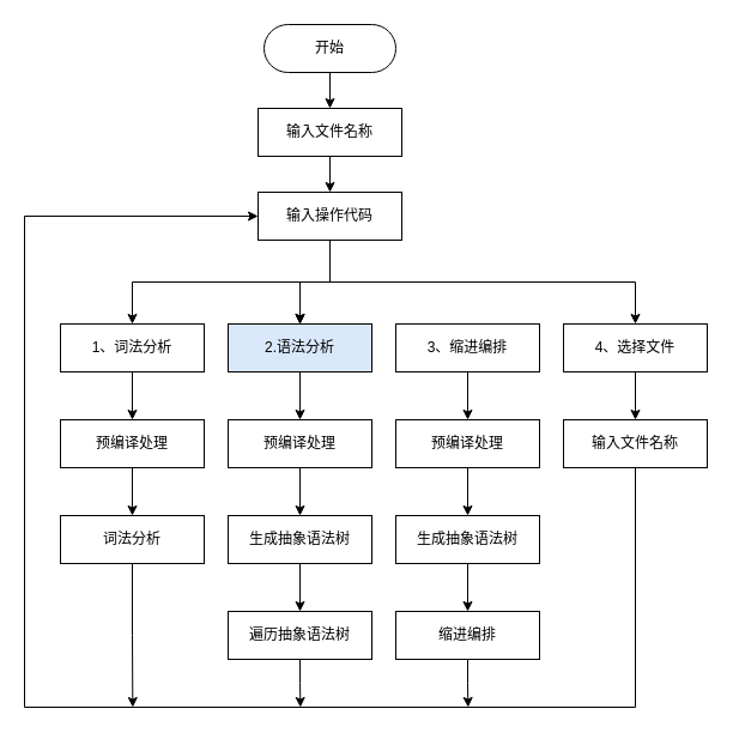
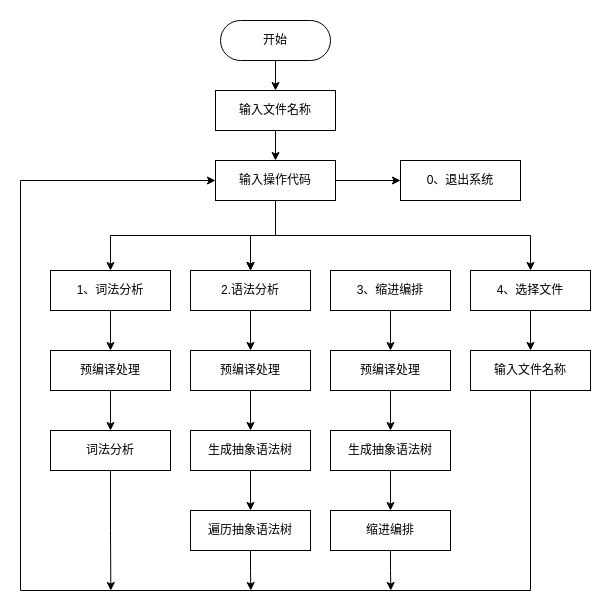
+ <mxCell id="11" value="" style="edgeStyle=orthogonalEdgeStyle;rounded=0;orthogonalLoop=1;jettySize=auto;html=1;" edge="1" parent="1" source="12" target="21"><mxGeometry relative="1" as="geometry" /></mxCell>
+ <mxCell id="21" value="0、退出系统" style="rounded=0;whiteSpace=wrap;html=1;" vertex="1" parent="1"><mxGeometry x="400" y="160" width="120" height="40" as="geometry" /></mxCell>
- <mxCell id="16" value="2.语法分析" style="rounded=0;whiteSpace=wrap;html=1;direction=west;fillColor=#dae8fc;" vertex="1" parent="1"><mxGeometry x="190" y="270" width="120" height="40" as="geometry" /></mxCell>
+ <mxCell id="16" value="2.语法分析" style="rounded=0;whiteSpace=wrap;html=1;direction=west;" vertex="1" parent="1"><mxGeometry x="190" y="270" width="120" height="40" as="geometry" /></mxCell>
